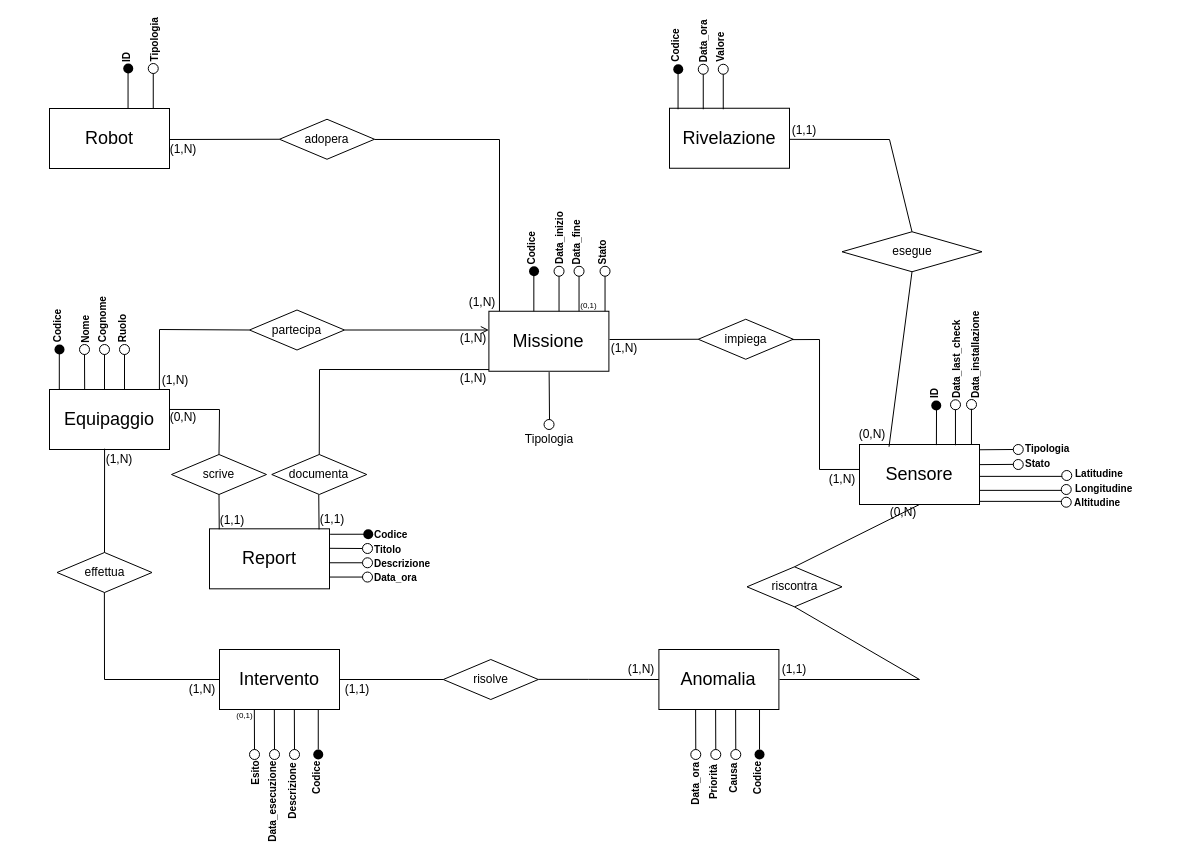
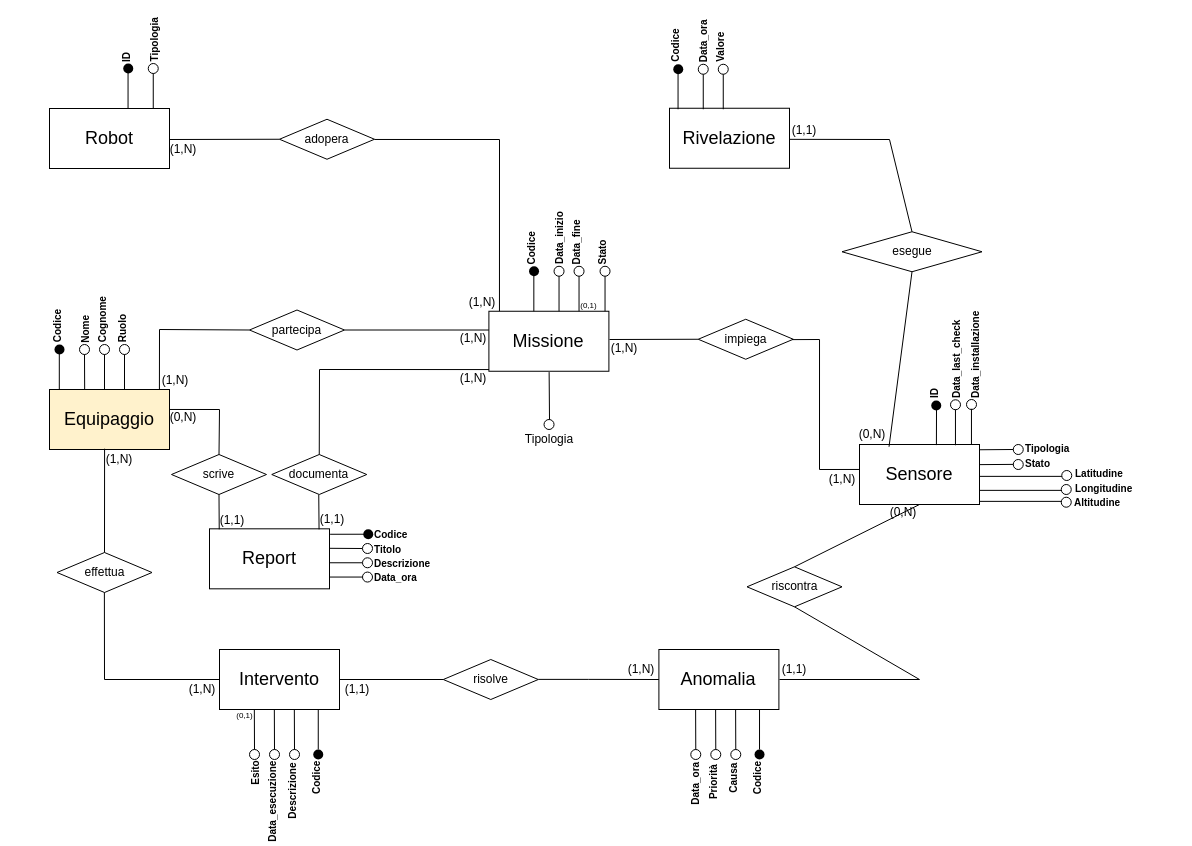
- <mxCell id="143" value="" style="endArrow=open;html=1;rounded=0;exitX=1;exitY=0.5;exitDx=0;exitDy=0;entryX=0;entryY=0.313;entryDx=0;entryDy=0;entryPerimeter=0;" parent="1" source="141" target="2" edge="1"><mxGeometry width="50" height="50" relative="1" as="geometry"><mxPoint x="349" y="324.75" as="sourcePoint" /><mxPoint x="399" y="274.75" as="targetPoint" /></mxGeometry></mxCell>
+ <mxCell id="143" value="" style="endArrow=none;html=1;rounded=0;exitX=1;exitY=0.5;exitDx=0;exitDy=0;entryX=0;entryY=0.313;entryDx=0;entryDy=0;entryPerimeter=0;" parent="1" source="141" target="2" edge="1"><mxGeometry width="50" height="50" relative="1" as="geometry"><mxPoint x="349" y="324.75" as="sourcePoint" /><mxPoint x="399" y="274.75" as="targetPoint" /></mxGeometry></mxCell>
- <mxCell id="3" value="&lt;font style=&quot;font-size: 18px;&quot;&gt;Equipaggio&lt;/font&gt;" style="whiteSpace=wrap;html=1;align=center;" parent="1" vertex="1"><mxGeometry x="49" y="383" width="120" height="60" as="geometry" /></mxCell>
+ <mxCell id="3" value="&lt;font style=&quot;font-size: 18px;&quot;&gt;Equipaggio&lt;/font&gt;" style="whiteSpace=wrap;html=1;align=center;fillColor=#fff2cc;" parent="1" vertex="1"><mxGeometry x="49" y="383" width="120" height="60" as="geometry" /></mxCell>
